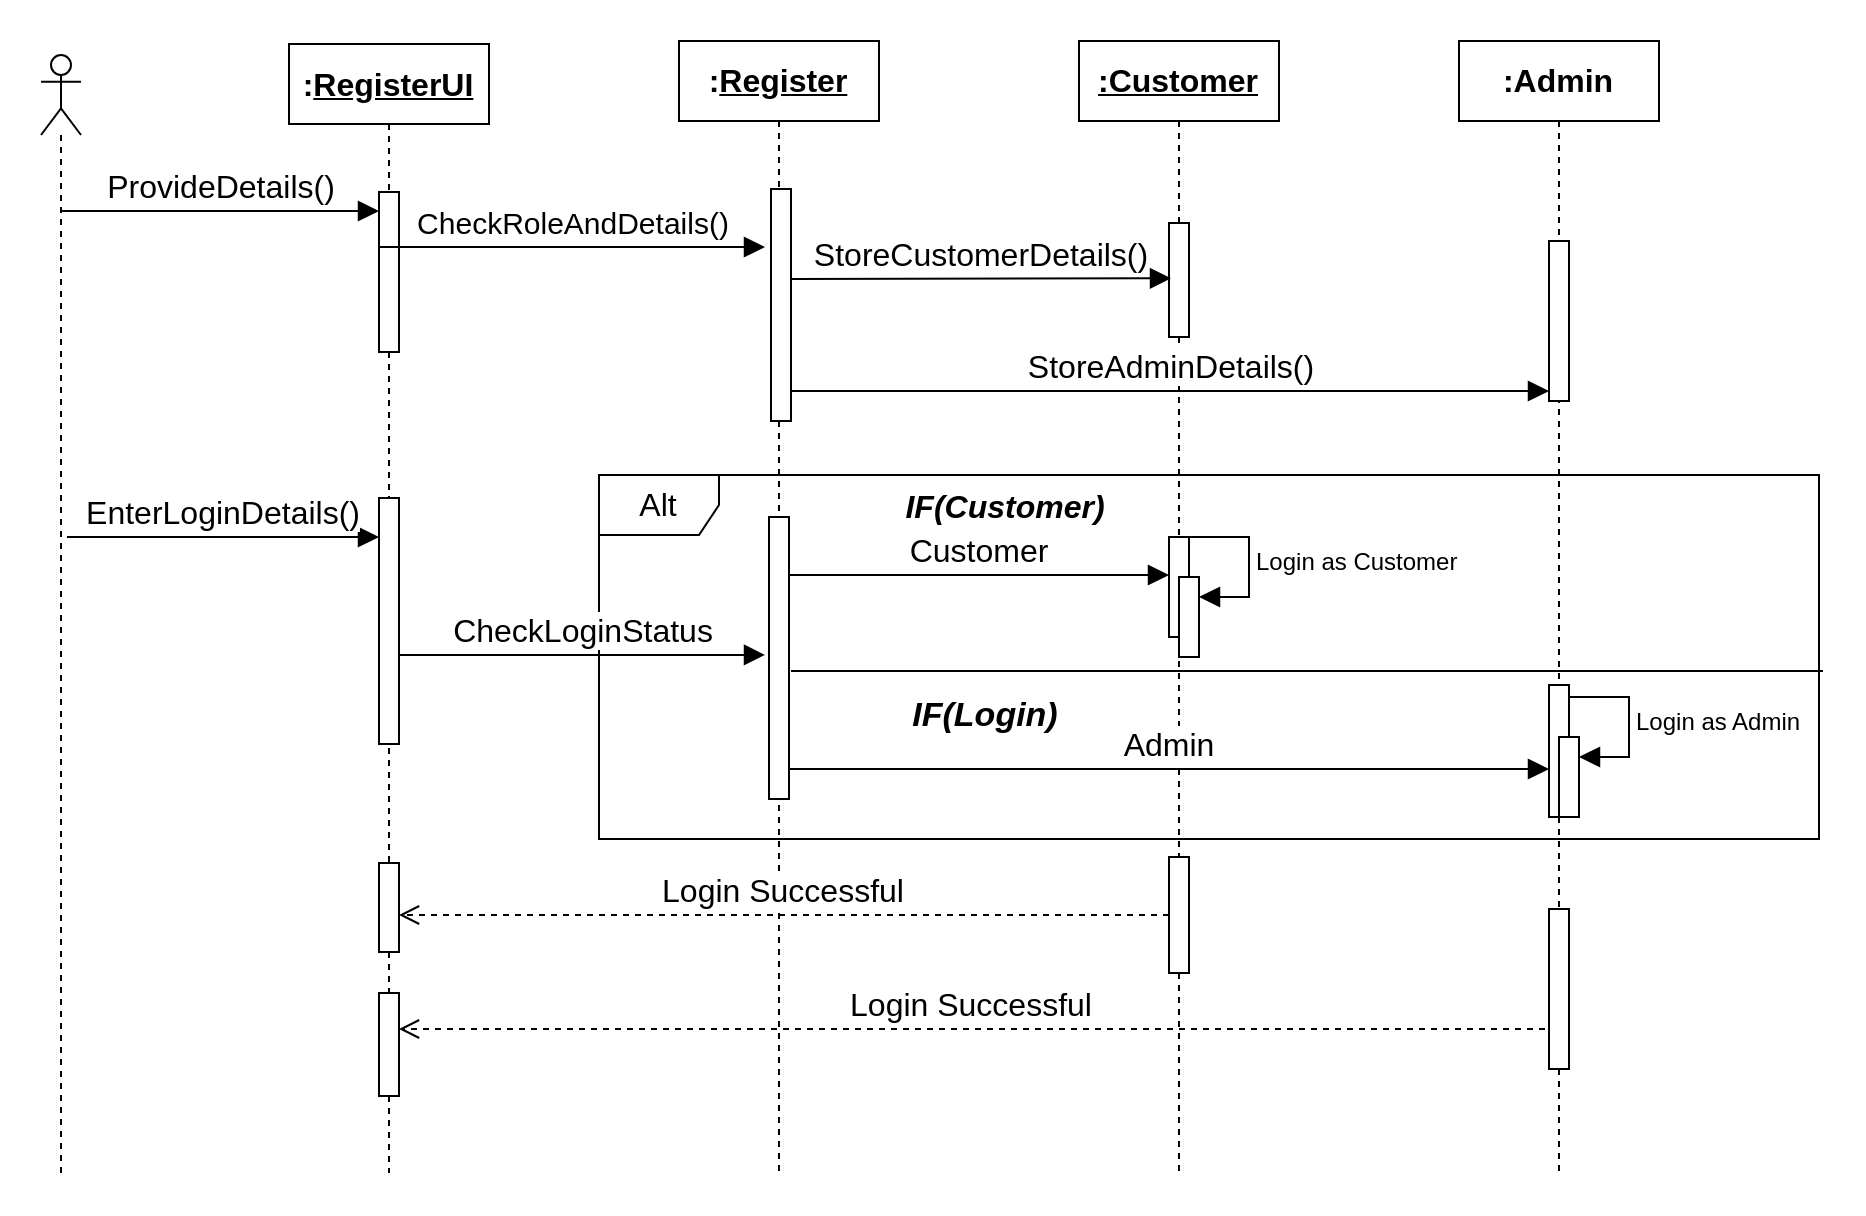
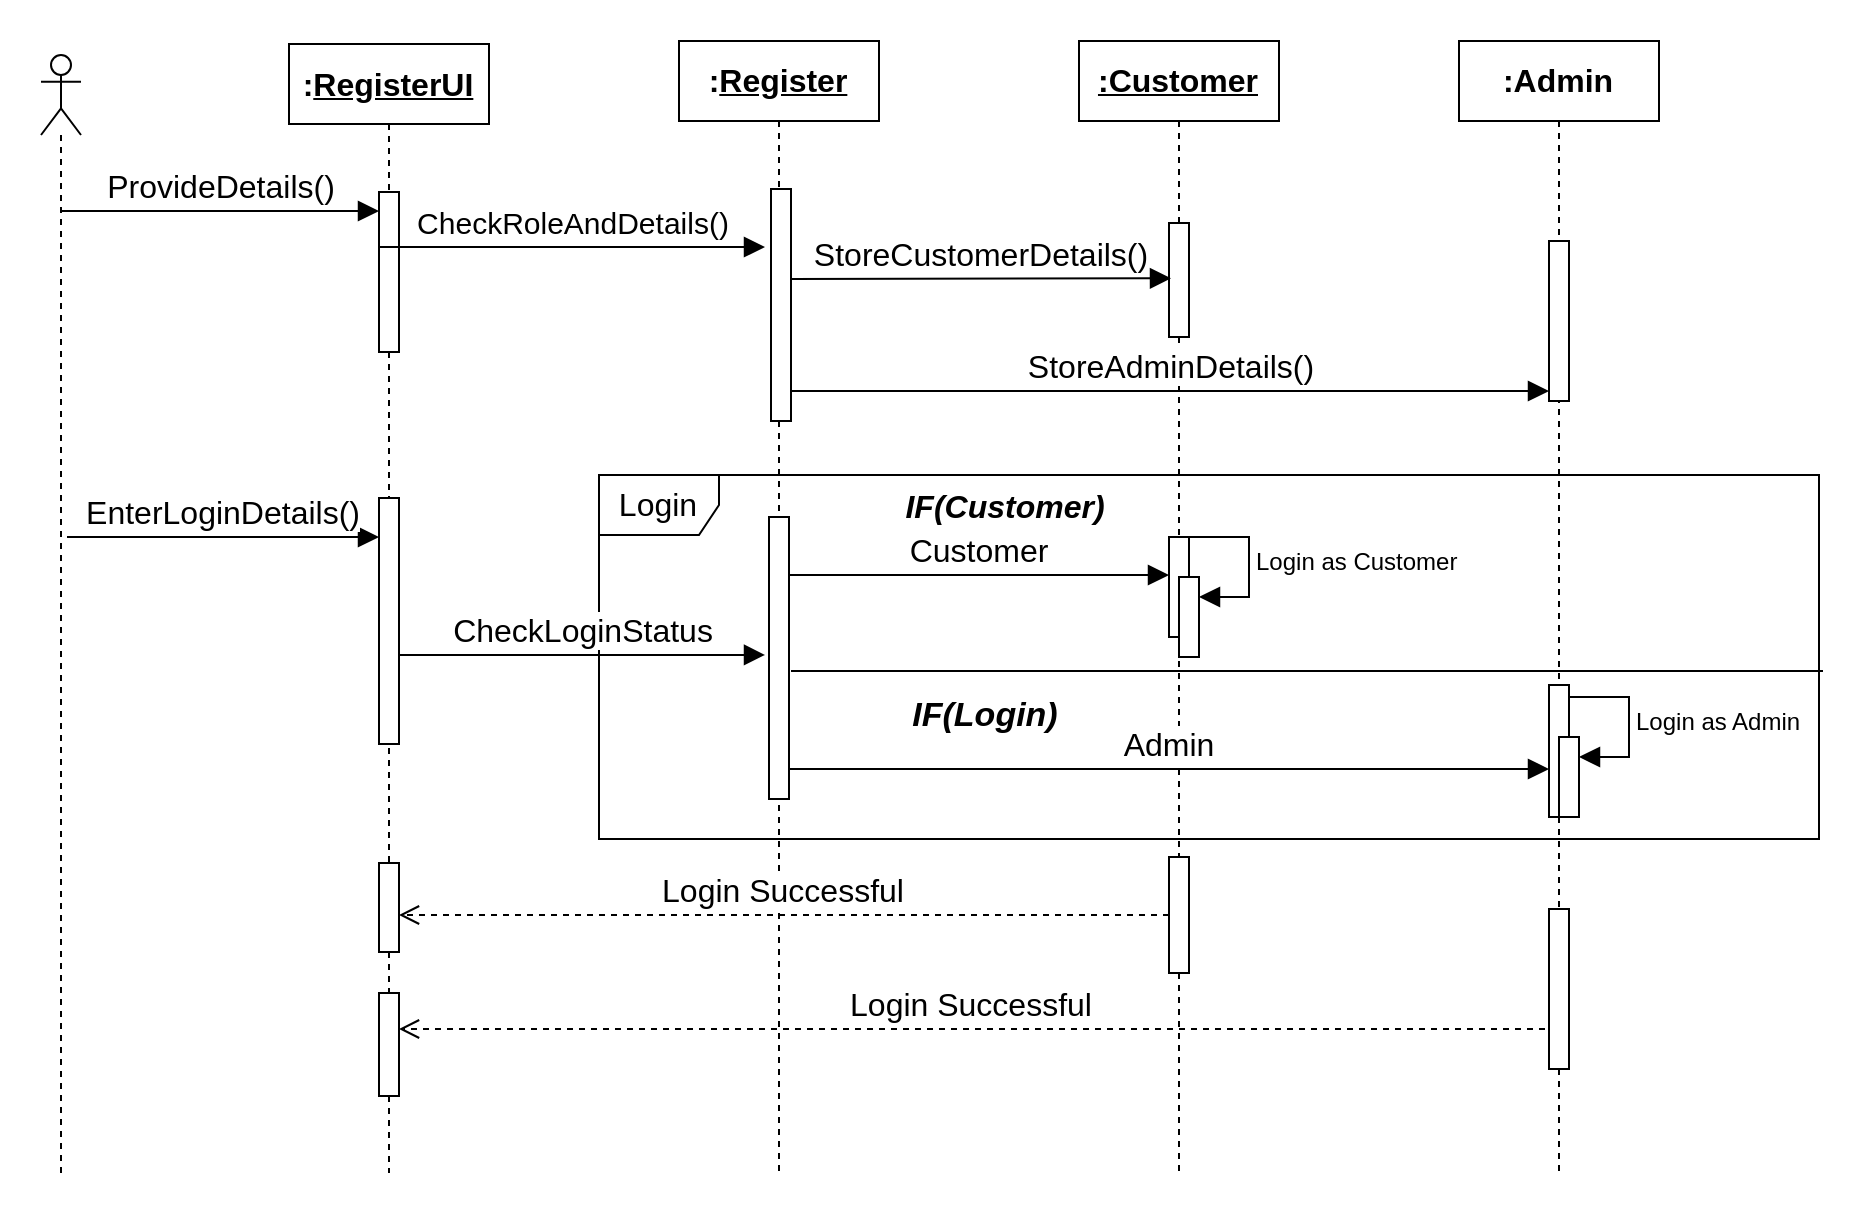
- <mxCell id="21" value="Alt" style="shape=umlFrame;whiteSpace=wrap;html=1;pointerEvents=0;fontSize=16;" vertex="1" parent="1"><mxGeometry x="299" y="237" width="610" height="182" as="geometry" /></mxCell>
+ <mxCell id="21" value="Login" style="shape=umlFrame;whiteSpace=wrap;html=1;pointerEvents=0;fontSize=16;" vertex="1" parent="1"><mxGeometry x="299" y="237" width="610" height="182" as="geometry" /></mxCell>
